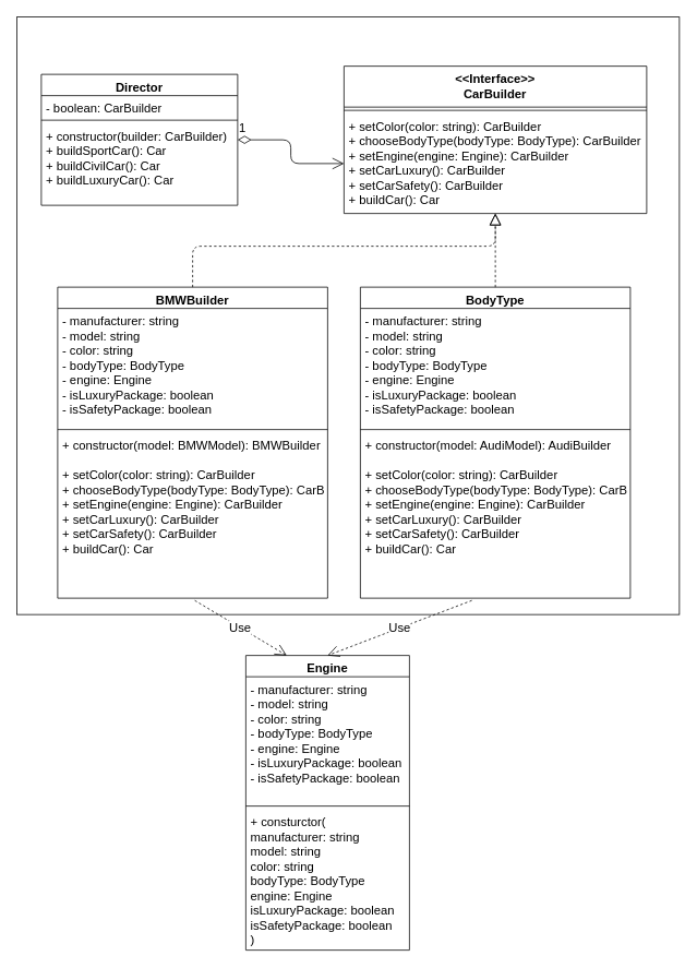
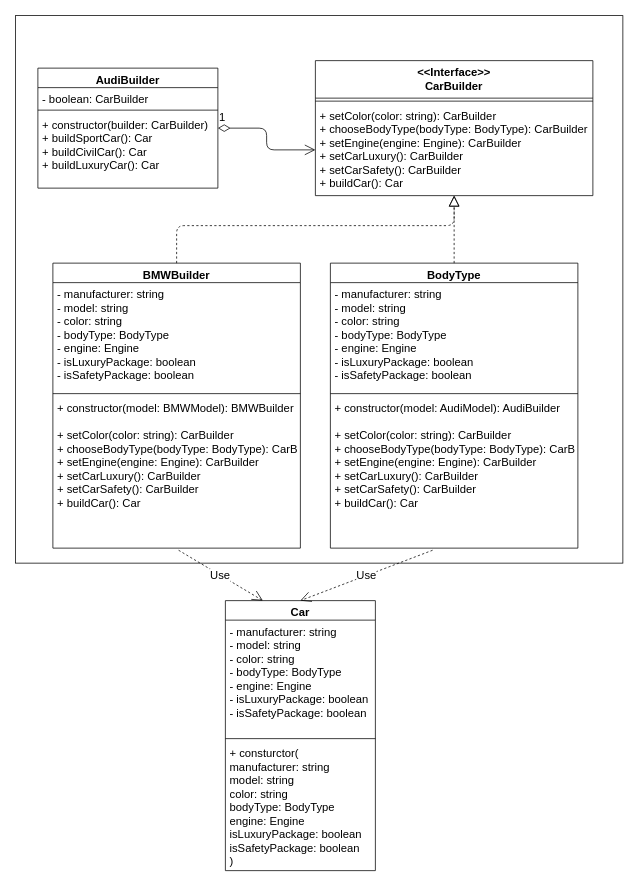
- <mxCell id="23" value="Director" style="swimlane;fontStyle=1;align=center;verticalAlign=top;childLayout=stackLayout;horizontal=1;startSize=26;horizontalStack=0;resizeParent=1;resizeParentMax=0;resizeLast=0;collapsible=1;marginBottom=0;fontSize=15;" parent="1" vertex="1"><mxGeometry x="50" y="90" width="240" height="160" as="geometry" /></mxCell>
+ <mxCell id="23" value="AudiBuilder" style="swimlane;fontStyle=1;align=center;verticalAlign=top;childLayout=stackLayout;horizontal=1;startSize=26;horizontalStack=0;resizeParent=1;resizeParentMax=0;resizeLast=0;collapsible=1;marginBottom=0;fontSize=15;" parent="1" vertex="1"><mxGeometry x="50" y="90" width="240" height="160" as="geometry" /></mxCell>
- <mxCell id="3" value="Engine" style="swimlane;fontStyle=1;align=center;verticalAlign=top;childLayout=stackLayout;horizontal=1;startSize=26;horizontalStack=0;resizeParent=1;resizeParentMax=0;resizeLast=0;collapsible=1;marginBottom=0;fontSize=15;" parent="1" vertex="1"><mxGeometry x="300" y="800" width="200" height="360" as="geometry" /></mxCell>
+ <mxCell id="3" value="Car" style="swimlane;fontStyle=1;align=center;verticalAlign=top;childLayout=stackLayout;horizontal=1;startSize=26;horizontalStack=0;resizeParent=1;resizeParentMax=0;resizeLast=0;collapsible=1;marginBottom=0;fontSize=15;" parent="1" vertex="1"><mxGeometry x="300" y="800" width="200" height="360" as="geometry" /></mxCell>
